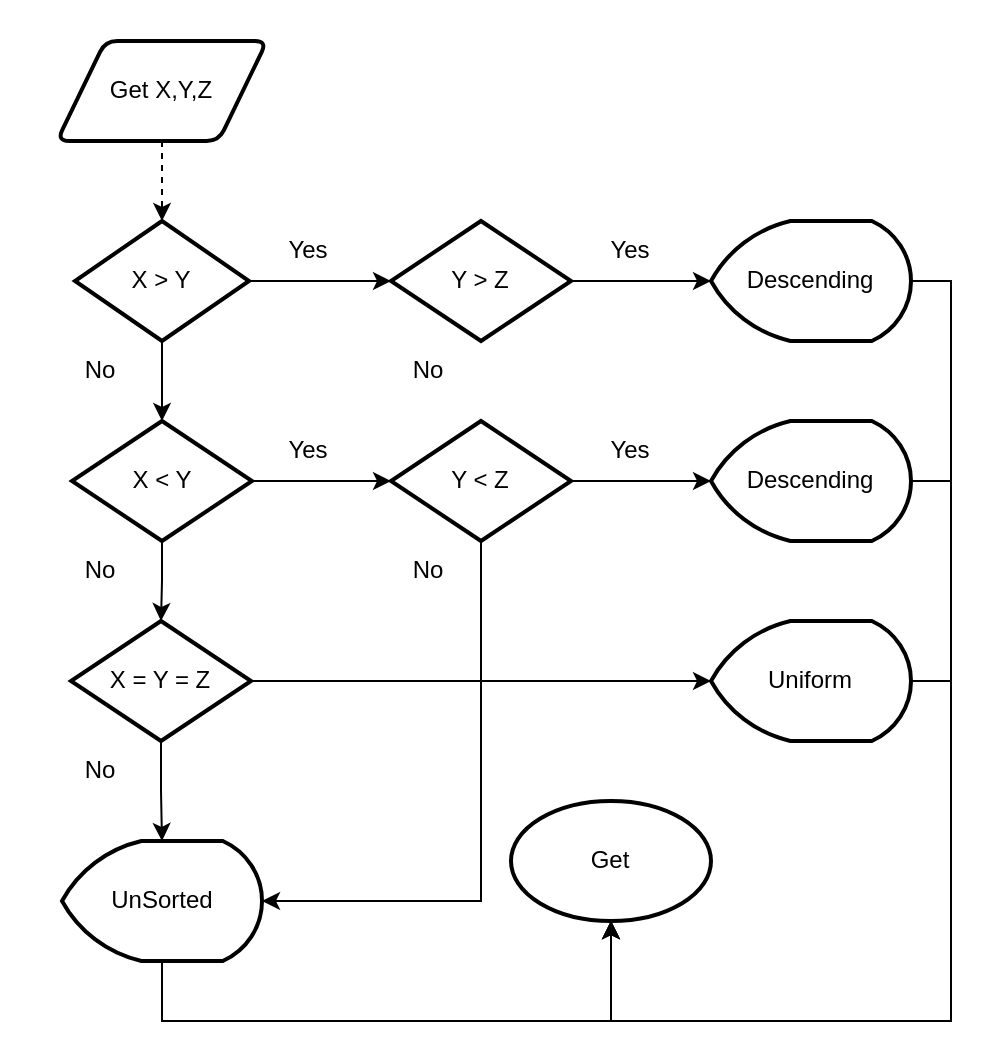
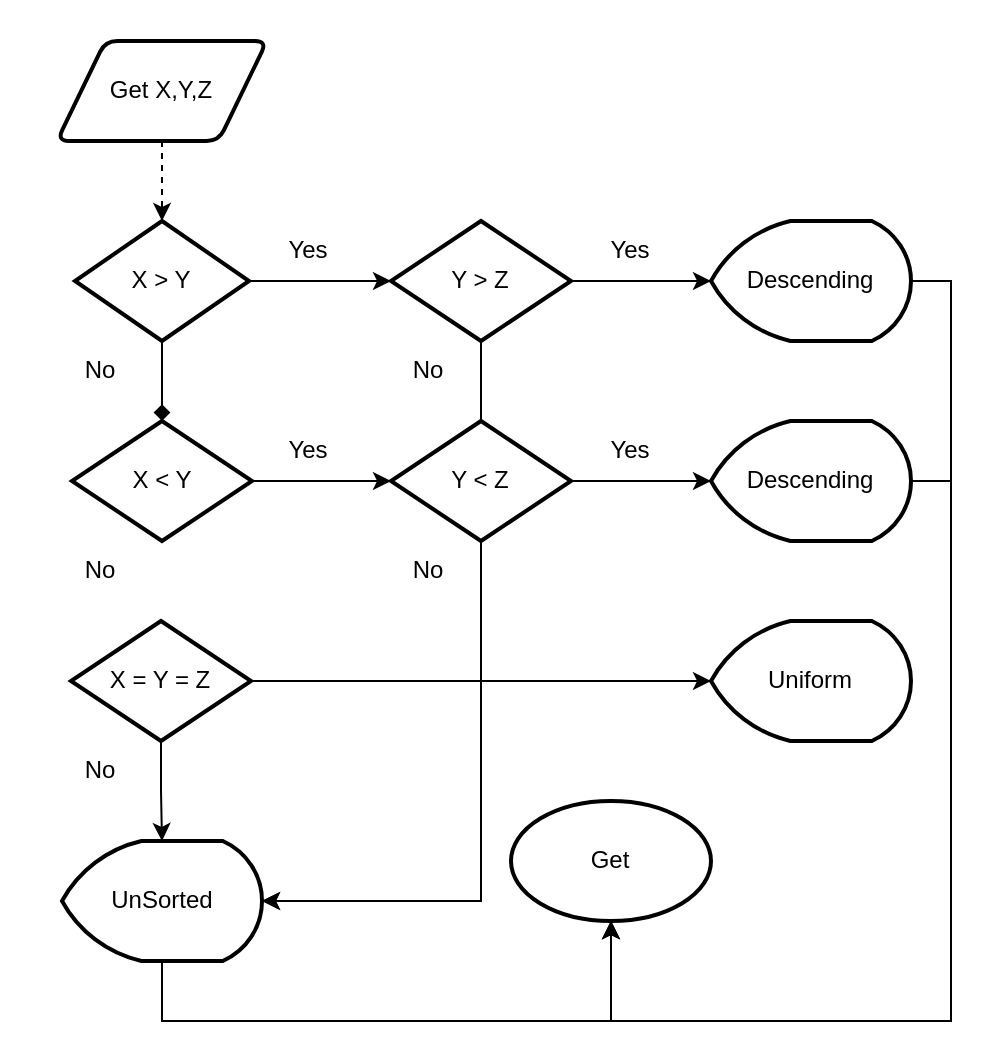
+ <mxCell id="8" style="edgeStyle=orthogonalEdgeStyle;rounded=0;orthogonalLoop=1;jettySize=auto;html=1;" edge="1" parent="1" source="9" target="32"><mxGeometry relative="1" as="geometry"><Array as="points"><mxPoint x="240" y="450" /></Array></mxGeometry></mxCell>
- <mxCell id="5" style="edgeStyle=orthogonalEdgeStyle;rounded=0;orthogonalLoop=1;jettySize=auto;html=1;" edge="1" parent="1" source="6" target="14"><mxGeometry relative="1" as="geometry"><mxPoint x="80" y="210" as="targetPoint" /></mxGeometry></mxCell>
+ <mxCell id="5" style="edgeStyle=orthogonalEdgeStyle;rounded=0;orthogonalLoop=1;jettySize=auto;html=1;endArrow=diamond;" edge="1" parent="1" source="6" target="14"><mxGeometry relative="1" as="geometry"><mxPoint x="80" y="210" as="targetPoint" /></mxGeometry></mxCell>
- <mxCell id="13" style="edgeStyle=orthogonalEdgeStyle;rounded=0;orthogonalLoop=1;jettySize=auto;html=1;" edge="1" parent="1" source="14" target="23"><mxGeometry relative="1" as="geometry" /></mxCell>
- <mxCell id="29" style="edgeStyle=orthogonalEdgeStyle;rounded=0;orthogonalLoop=1;jettySize=auto;html=1;" edge="1" parent="1" source="30" target="36"><mxGeometry relative="1" as="geometry"><Array as="points"><mxPoint x="475" y="340" /><mxPoint x="475" y="510" /></Array></mxGeometry></mxCell>
